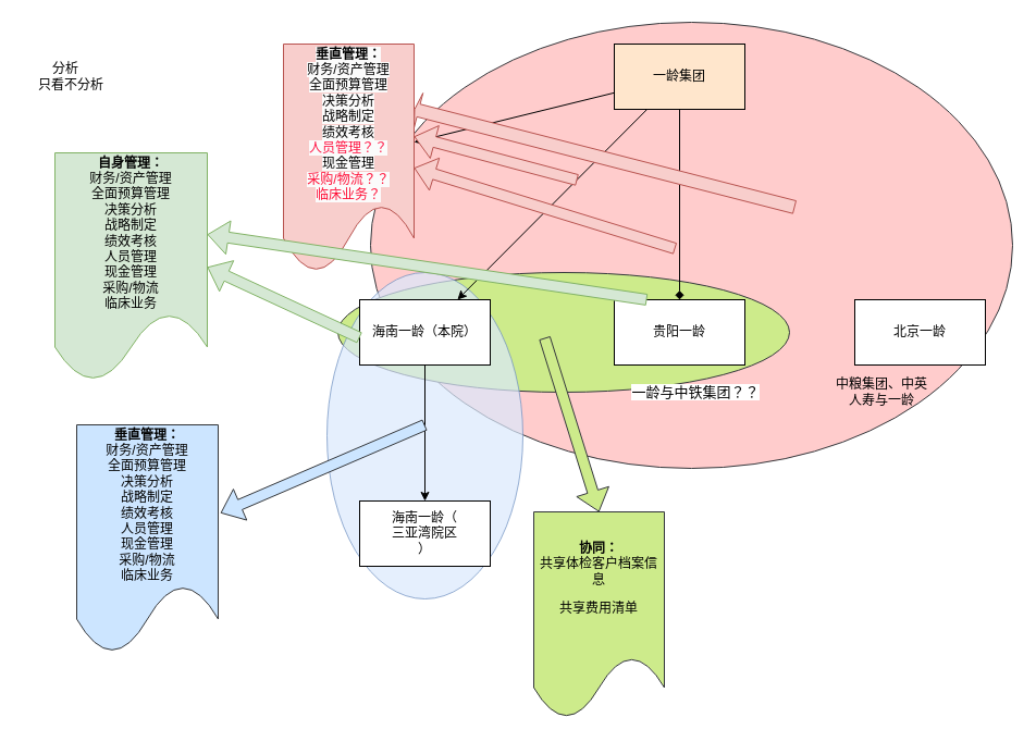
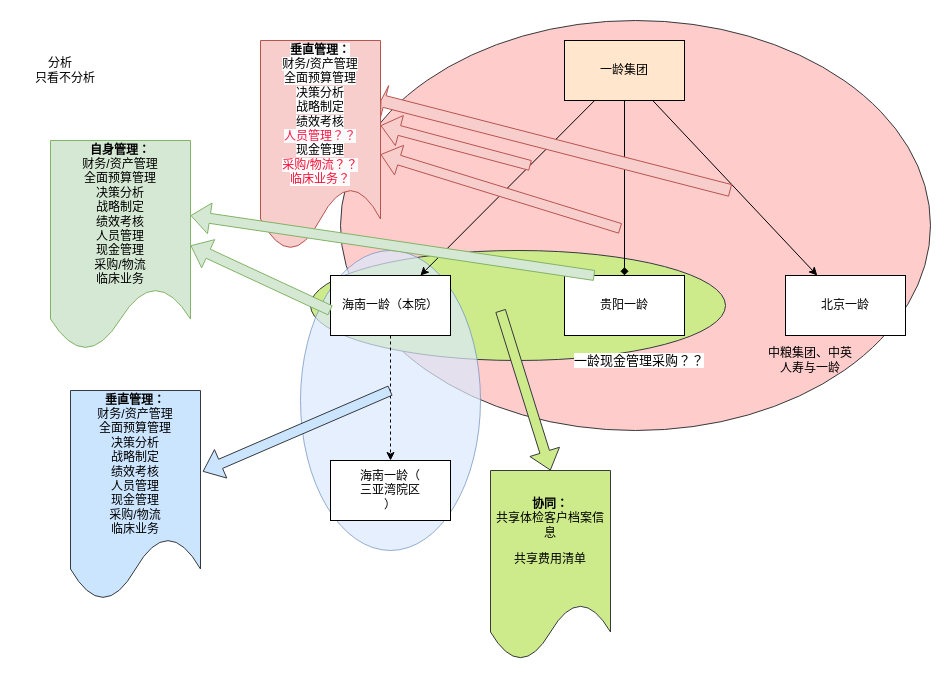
- <mxCell id="7" style="rounded=0;orthogonalLoop=1;jettySize=auto;html=1;" edge="1" parent="1" source="8" target="16"><mxGeometry relative="1" as="geometry" /></mxCell>
+ <mxCell id="7" style="rounded=0;orthogonalLoop=1;jettySize=auto;html=1;" edge="1" parent="1" source="8" target="12"><mxGeometry relative="1" as="geometry" /></mxCell>
- <mxCell id="22" value="&lt;em style=&quot;font-style: normal; font-family: Arial, sans-serif; font-size: 13px; font-variant-ligatures: normal; font-variant-caps: normal; font-weight: 400; letter-spacing: normal; orphans: 2; text-align: start; text-indent: 0px; text-transform: none; widows: 2; word-spacing: 0px; -webkit-text-stroke-width: 0px; background-color: rgb(255, 255, 255); text-decoration-thickness: initial; text-decoration-style: initial; text-decoration-color: initial;&quot;&gt;一龄&lt;/em&gt;&lt;span style=&quot;font-family: Arial, sans-serif; font-size: 13px; font-style: normal; font-variant-ligatures: normal; font-variant-caps: normal; font-weight: 400; letter-spacing: normal; orphans: 2; text-align: start; text-indent: 0px; text-transform: none; widows: 2; word-spacing: 0px; -webkit-text-stroke-width: 0px; background-color: rgb(255, 255, 255); text-decoration-thickness: initial; text-decoration-style: initial; text-decoration-color: initial; float: none; display: inline !important;&quot;&gt;与中铁集团？？&lt;/span&gt;" style="text;whiteSpace=wrap;html=1;align=center;verticalAlign=middle;rounded=0;fontColor=#000000;" vertex="1" parent="1"><mxGeometry x="564" y="340" width="150" height="40" as="geometry" /></mxCell>
+ <mxCell id="22" value="&lt;em style=&quot;font-style: normal; font-family: Arial, sans-serif; font-size: 13px; font-variant-ligatures: normal; font-variant-caps: normal; font-weight: 400; letter-spacing: normal; orphans: 2; text-align: start; text-indent: 0px; text-transform: none; widows: 2; word-spacing: 0px; -webkit-text-stroke-width: 0px; background-color: rgb(255, 255, 255); text-decoration-thickness: initial; text-decoration-style: initial; text-decoration-color: initial;&quot;&gt;一龄&lt;/em&gt;&lt;span style=&quot;font-family: Arial, sans-serif; font-size: 13px; font-style: normal; font-variant-ligatures: normal; font-variant-caps: normal; font-weight: 400; letter-spacing: normal; orphans: 2; text-align: start; text-indent: 0px; text-transform: none; widows: 2; word-spacing: 0px; -webkit-text-stroke-width: 0px; background-color: rgb(255, 255, 255); text-decoration-thickness: initial; text-decoration-style: initial; text-decoration-color: initial; float: none; display: inline !important;&quot;&gt;现金管理采购？？&lt;/span&gt;" style="text;whiteSpace=wrap;html=1;align=center;verticalAlign=middle;rounded=0;fontColor=#000000;" vertex="1" parent="1"><mxGeometry x="564" y="340" width="150" height="40" as="geometry" /></mxCell>
- <mxCell id="9" style="edgeStyle=orthogonalEdgeStyle;rounded=0;orthogonalLoop=1;jettySize=auto;html=1;" edge="1" parent="1" source="10" target="13"><mxGeometry relative="1" as="geometry" /></mxCell>
+ <mxCell id="9" style="edgeStyle=orthogonalEdgeStyle;rounded=0;orthogonalLoop=1;jettySize=auto;html=1;dashed=1;" edge="1" parent="1" source="10" target="13"><mxGeometry relative="1" as="geometry" /></mxCell>
